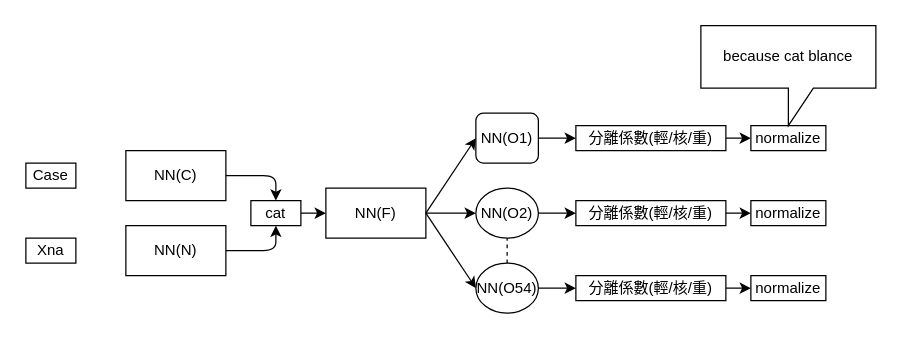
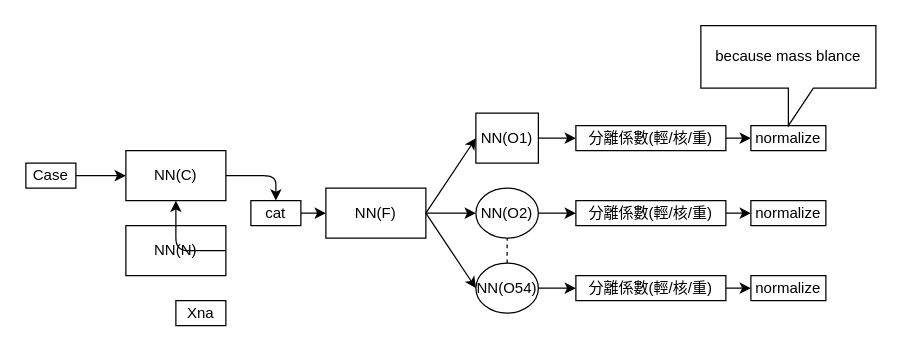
- <mxCell id="22" value="&lt;span&gt;because cat blance&lt;/span&gt;" style="shape=callout;whiteSpace=wrap;html=1;perimeter=calloutPerimeter;strokeColor=#000000;fillColor=none;" vertex="1" parent="1"><mxGeometry x="560" y="20" width="140" height="80" as="geometry" /></mxCell>
+ <mxCell id="22" value="&lt;span&gt;because mass blance&lt;/span&gt;" style="shape=callout;whiteSpace=wrap;html=1;perimeter=calloutPerimeter;strokeColor=#000000;fillColor=none;" vertex="1" parent="1"><mxGeometry x="560" y="20" width="140" height="80" as="geometry" /></mxCell>
- <mxCell id="12" value="NN(O1)" style="whiteSpace=wrap;html=1;strokeColor=#000000;rounded=1;" vertex="1" parent="1"><mxGeometry x="380" y="90" width="50" height="40" as="geometry" /></mxCell>
+ <mxCell id="12" value="NN(O1)" style="rounded=0;whiteSpace=wrap;html=1;strokeColor=#000000;" vertex="1" parent="1"><mxGeometry x="380" y="90" width="50" height="40" as="geometry" /></mxCell>
+ <mxCell id="6" value="" style="endArrow=classic;html=1;exitX=1;exitY=0.5;exitDx=0;exitDy=0;entryX=0;entryY=0.5;entryDx=0;entryDy=0;" edge="1" parent="1" source="3" target="4"><mxGeometry width="50" height="50" relative="1" as="geometry"><mxPoint x="290" y="290" as="sourcePoint" /><mxPoint x="340" y="240" as="targetPoint" /></mxGeometry></mxCell>
- <mxCell id="2" value="Xna" style="text;html=1;strokeColor=#000000;fillColor=none;align=center;verticalAlign=middle;whiteSpace=wrap;rounded=0;" vertex="1" parent="1"><mxGeometry x="20" y="190" width="40" height="20" as="geometry" /></mxCell>
+ <mxCell id="2" value="Xna" style="text;html=1;strokeColor=#000000;fillColor=none;align=center;verticalAlign=middle;whiteSpace=wrap;rounded=0;" vertex="1" parent="1"><mxGeometry x="140" y="240" width="40" height="20" as="geometry" /></mxCell>
- <mxCell id="9" value="" style="edgeStyle=segmentEdgeStyle;endArrow=classic;html=1;exitX=1;exitY=0.5;exitDx=0;exitDy=0;entryX=0.5;entryY=1;entryDx=0;entryDy=0;" edge="1" parent="1" source="5" target="7"><mxGeometry width="50" height="50" relative="1" as="geometry"><mxPoint x="290" y="290" as="sourcePoint" /><mxPoint x="340" y="240" as="targetPoint" /></mxGeometry></mxCell>
+ <mxCell id="9" value="" style="edgeStyle=segmentEdgeStyle;endArrow=classic;html=1;exitX=1;exitY=0.5;exitDx=0;exitDy=0;" edge="1" parent="1" source="5" target="4"><mxGeometry width="50" height="50" relative="1" as="geometry"><mxPoint x="290" y="290" as="sourcePoint" /><mxPoint x="340" y="240" as="targetPoint" /></mxGeometry></mxCell>
